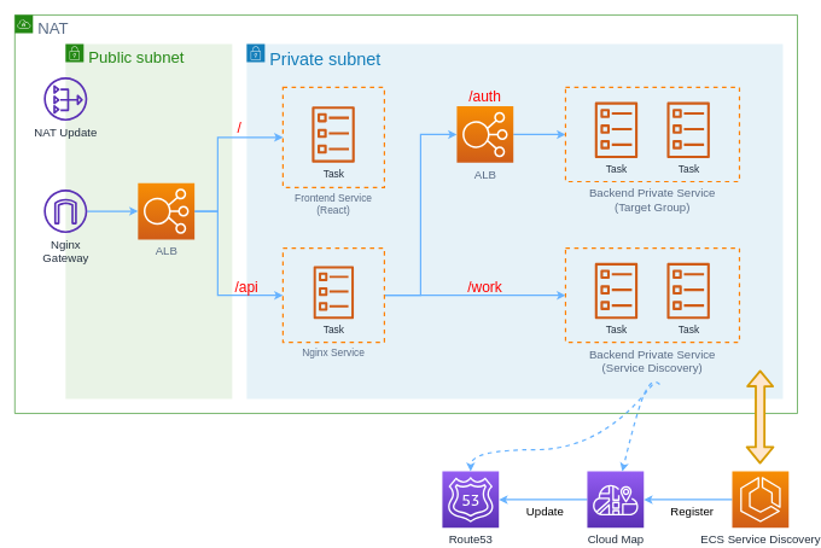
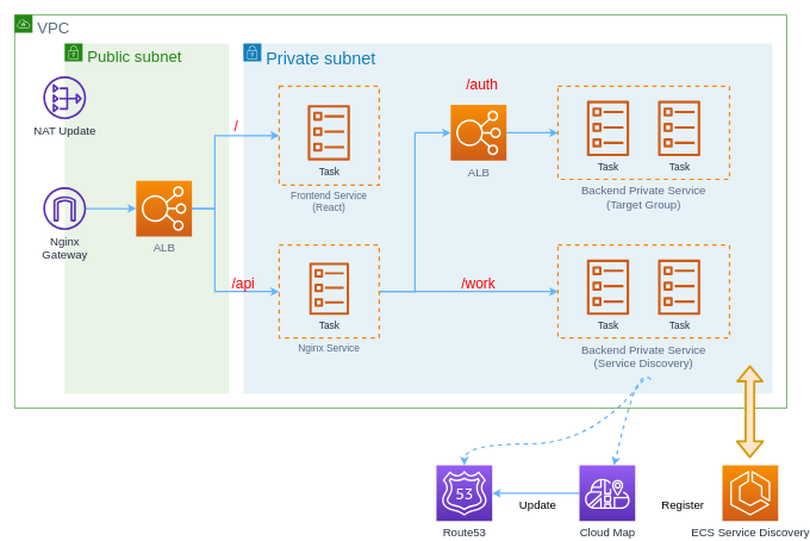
- <mxCell id="2" value="NAT" style="points=[[0,0],[0.25,0],[0.5,0],[0.75,0],[1,0],[1,0.25],[1,0.5],[1,0.75],[1,1],[0.75,1],[0.5,1],[0.25,1],[0,1],[0,0.75],[0,0.5],[0,0.25]];outlineConnect=0;gradientColor=none;html=1;whiteSpace=wrap;fontSize=22;fontStyle=0;shape=mxgraph.aws4.group;grIcon=mxgraph.aws4.group_vpc;strokeColor=#248814;fillColor=none;verticalAlign=top;align=left;spacingLeft=30;dashed=0;fontColor=#5A6C86;" parent="1" vertex="1"><mxGeometry x="20" y="20" width="1080" height="550" as="geometry" /></mxCell>
+ <mxCell id="2" value="VPC" style="points=[[0,0],[0.25,0],[0.5,0],[0.75,0],[1,0],[1,0.25],[1,0.5],[1,0.75],[1,1],[0.75,1],[0.5,1],[0.25,1],[0,1],[0,0.75],[0,0.5],[0,0.25]];outlineConnect=0;gradientColor=none;html=1;whiteSpace=wrap;fontSize=22;fontStyle=0;shape=mxgraph.aws4.group;grIcon=mxgraph.aws4.group_vpc;strokeColor=#248814;fillColor=none;verticalAlign=top;align=left;spacingLeft=30;dashed=0;fontColor=#5A6C86;" parent="1" vertex="1"><mxGeometry x="20" y="20" width="1080" height="550" as="geometry" /></mxCell>
- <mxCell id="30" value="&amp;nbsp; /auth&amp;nbsp;&amp;nbsp;" style="text;html=1;strokeColor=none;fillColor=none;align=center;verticalAlign=middle;whiteSpace=wrap;rounded=0;fontSize=20;fontColor=#FF0000;" parent="1" vertex="1"><mxGeometry x="624" y="116" width="90" height="30" as="geometry" /></mxCell>
+ <mxCell id="30" value="&amp;nbsp; /auth&amp;nbsp;&amp;nbsp;" style="text;html=1;strokeColor=none;fillColor=none;align=center;verticalAlign=middle;whiteSpace=wrap;rounded=0;fontSize=20;fontColor=#FF0000;" parent="1" vertex="1"><mxGeometry x="629" y="101" width="90" height="30" as="geometry" /></mxCell>
- <mxCell id="17" style="edgeStyle=orthogonalEdgeStyle;rounded=0;orthogonalLoop=1;jettySize=auto;html=1;strokeColor=#66B2FF;strokeWidth=2;fontSize=16;" parent="1" source="18" target="20" edge="1"><mxGeometry relative="1" as="geometry" /></mxCell>
